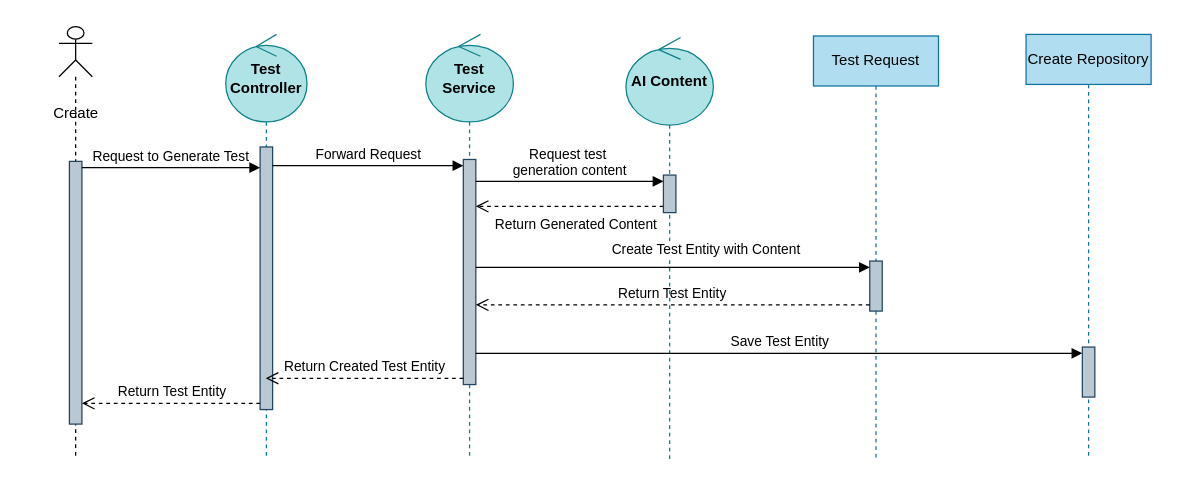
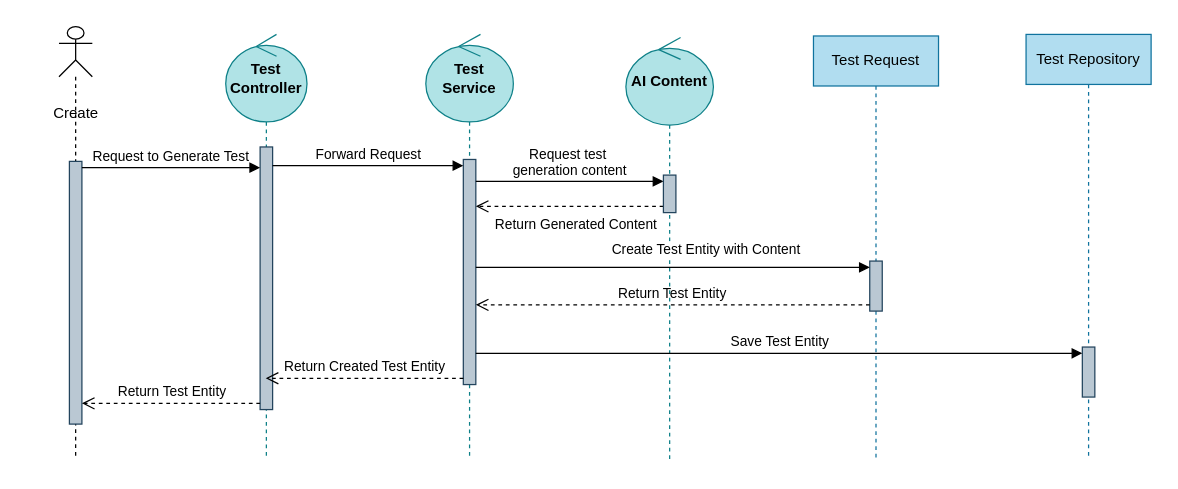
- <mxCell id="22" value="Create Repository" style="shape=umlLifeline;perimeter=lifelinePerimeter;whiteSpace=wrap;html=1;container=1;dropTarget=0;collapsible=0;recursiveResize=0;outlineConnect=0;portConstraint=eastwest;newEdgeStyle={&quot;curved&quot;:0,&quot;rounded&quot;:0};fillColor=#b1ddf0;strokeColor=#10739e;" parent="1" vertex="1"><mxGeometry x="820" y="27" width="100" height="340" as="geometry" /></mxCell>
+ <mxCell id="22" value="Test Repository" style="shape=umlLifeline;perimeter=lifelinePerimeter;whiteSpace=wrap;html=1;container=1;dropTarget=0;collapsible=0;recursiveResize=0;outlineConnect=0;portConstraint=eastwest;newEdgeStyle={&quot;curved&quot;:0,&quot;rounded&quot;:0};fillColor=#b1ddf0;strokeColor=#10739e;" parent="1" vertex="1"><mxGeometry x="820" y="27" width="100" height="340" as="geometry" /></mxCell>
